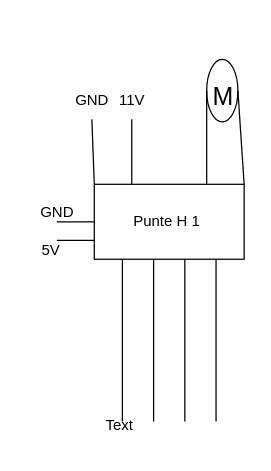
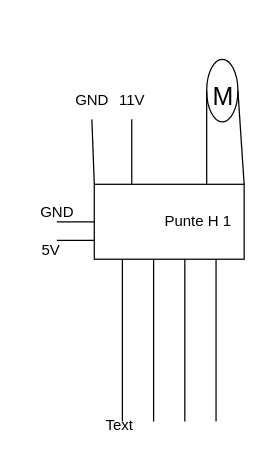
- <mxCell id="6" value="Punte H 1&amp;nbsp;" style="text;html=1;strokeColor=none;fillColor=none;align=center;verticalAlign=middle;whiteSpace=wrap;rounded=0;" parent="1" vertex="1"><mxGeometry x="105" y="135" width="60" height="30" as="geometry" /></mxCell>
+ <mxCell id="6" value="Punte H 1&amp;nbsp;" style="text;html=1;strokeColor=none;fillColor=none;align=center;verticalAlign=middle;whiteSpace=wrap;rounded=0;" parent="1" vertex="1"><mxGeometry x="130" y="135" width="60" height="30" as="geometry" /></mxCell>
